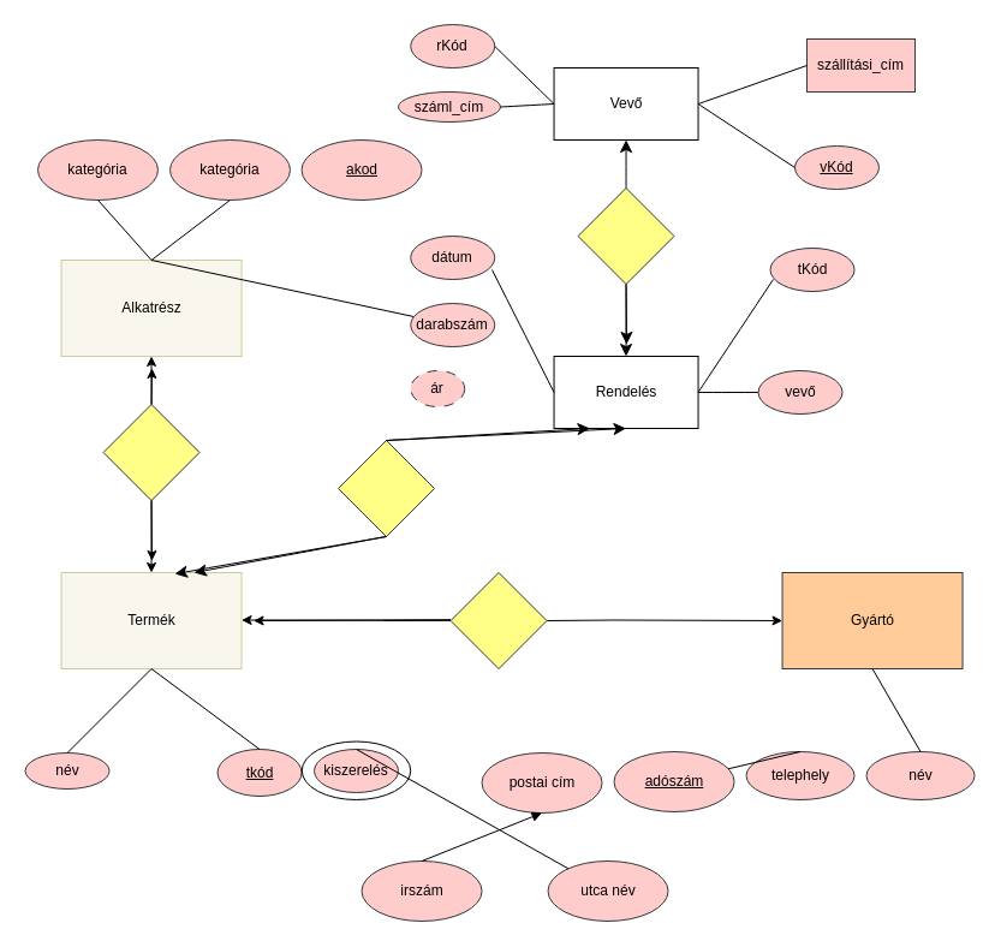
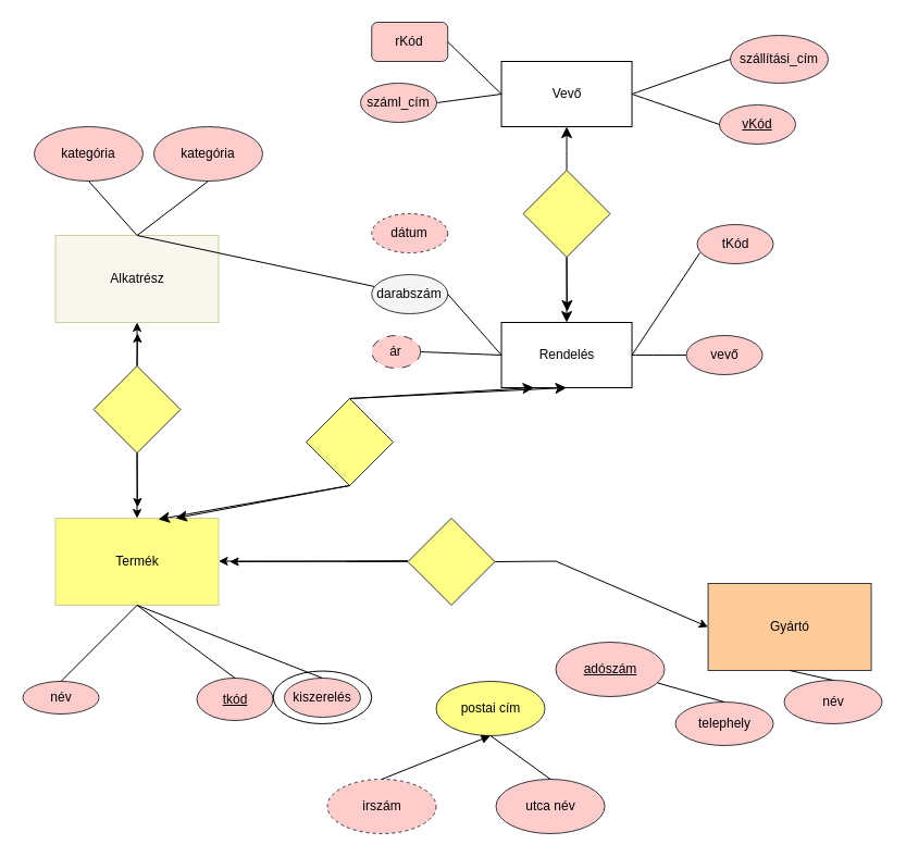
- <mxCell id="58" value="rKód" style="ellipse;whiteSpace=wrap;html=1;fillColor=#ffcccc;strokeColor=#36393d;" vertex="1" parent="1"><mxGeometry x="341.23" y="20" width="70" height="36" as="geometry" /></mxCell>
+ <mxCell id="58" value="rKód" style="whiteSpace=wrap;html=1;fillColor=#ffcccc;strokeColor=#36393d;rounded=1;" vertex="1" parent="1"><mxGeometry x="341.23" y="20" width="70" height="36" as="geometry" /></mxCell>
- <mxCell id="63" value="szállítási_cím" style="whiteSpace=wrap;html=1;fillColor=#ffcccc;strokeColor=#36393d;rounded=0;" vertex="1" parent="1"><mxGeometry x="671" y="32" width="90" height="44" as="geometry" /></mxCell>
+ <mxCell id="63" value="szállítási_cím" style="ellipse;whiteSpace=wrap;html=1;fillColor=#ffcccc;strokeColor=#36393d;" vertex="1" parent="1"><mxGeometry x="671" y="32" width="90" height="44" as="geometry" /></mxCell>
- <mxCell id="62" value="száml_cím" style="ellipse;whiteSpace=wrap;html=1;fillColor=#ffcccc;strokeColor=#36393d;" vertex="1" parent="1"><mxGeometry x="331" y="76" width="85" height="25" as="geometry" /></mxCell>
+ <mxCell id="62" value="száml_cím" style="ellipse;whiteSpace=wrap;html=1;fillColor=#ffcccc;strokeColor=#36393d;" vertex="1" parent="1"><mxGeometry x="331" y="76" width="70" height="36" as="geometry" /></mxCell>
- <mxCell id="59" value="&lt;u&gt;vKód&lt;/u&gt;" style="ellipse;whiteSpace=wrap;html=1;fillColor=#ffcccc;strokeColor=#36393d;" vertex="1" parent="1"><mxGeometry x="661" y="121" width="70" height="36" as="geometry" /></mxCell>
+ <mxCell id="59" value="&lt;u&gt;vKód&lt;/u&gt;" style="ellipse;whiteSpace=wrap;html=1;fillColor=#ffcccc;strokeColor=#36393d;" vertex="1" parent="1"><mxGeometry x="661" y="96" width="70" height="36" as="geometry" /></mxCell>
- <mxCell id="31" value="&lt;u&gt;akod&lt;/u&gt;" style="ellipse;whiteSpace=wrap;html=1;fillColor=#ffcccc;strokeColor=#36393d;" parent="1" vertex="1"><mxGeometry x="250.54" y="116" width="100" height="50" as="geometry" /></mxCell>
- <mxCell id="48" value="dátum" style="ellipse;whiteSpace=wrap;html=1;fillColor=#ffcccc;strokeColor=#36393d;" vertex="1" parent="1"><mxGeometry x="341.23" y="196" width="70" height="36" as="geometry" /></mxCell>
+ <mxCell id="48" value="dátum" style="ellipse;whiteSpace=wrap;html=1;fillColor=#ffcccc;strokeColor=#36393d;dashed=1;" vertex="1" parent="1"><mxGeometry x="341.23" y="196" width="70" height="36" as="geometry" /></mxCell>
- <mxCell id="49" value="darabszám" style="ellipse;whiteSpace=wrap;html=1;fillColor=#ffcccc;strokeColor=#36393d;" vertex="1" parent="1"><mxGeometry x="341.23" y="252" width="70" height="36" as="geometry" /></mxCell>
+ <mxCell id="49" value="darabszám" style="ellipse;whiteSpace=wrap;html=1;fillColor=#f5f5f5;strokeColor=#36393d;" vertex="1" parent="1"><mxGeometry x="341.23" y="252" width="70" height="36" as="geometry" /></mxCell>
- <mxCell id="53" value="" style="endArrow=none;html=1;rounded=0;fontSize=12;startSize=8;endSize=8;curved=1;entryX=0.968;entryY=0.778;entryDx=0;entryDy=0;entryPerimeter=0;exitX=0;exitY=0.5;exitDx=0;exitDy=0;" edge="1" parent="1" source="37" target="48"><mxGeometry width="50" height="50" relative="1" as="geometry"><mxPoint x="361" y="366" as="sourcePoint" /><mxPoint x="411" y="316" as="targetPoint" /></mxGeometry></mxCell>
+ <mxCell id="52" value="" style="endArrow=none;html=1;rounded=0;fontSize=12;startSize=8;endSize=8;curved=1;entryX=1;entryY=0.5;entryDx=0;entryDy=0;exitX=0;exitY=0.5;exitDx=0;exitDy=0;" edge="1" parent="1" source="37" target="49"><mxGeometry width="50" height="50" relative="1" as="geometry"><mxPoint x="361" y="366" as="sourcePoint" /><mxPoint x="411" y="316" as="targetPoint" /></mxGeometry></mxCell>
+ <mxCell id="51" value="" style="endArrow=none;html=1;rounded=0;fontSize=12;startSize=8;endSize=8;curved=1;entryX=0;entryY=0.5;entryDx=0;entryDy=0;exitX=1;exitY=0.5;exitDx=0;exitDy=0;" edge="1" parent="1" source="50" target="37"><mxGeometry width="50" height="50" relative="1" as="geometry"><mxPoint x="361" y="366" as="sourcePoint" /><mxPoint x="411" y="316" as="targetPoint" /></mxGeometry></mxCell>
- <mxCell id="2" value="Termék" style="rounded=0;whiteSpace=wrap;html=1;fillColor=#f9f7ed;strokeColor=#CBCF9C;" parent="1" vertex="1"><mxGeometry x="50.54" y="476" width="150" height="80" as="geometry" /></mxCell>
+ <mxCell id="2" value="Termék" style="rounded=0;whiteSpace=wrap;html=1;fillColor=#ffff88;strokeColor=#CBCF9C;" parent="1" vertex="1"><mxGeometry x="50.54" y="476" width="150" height="80" as="geometry" /></mxCell>
- <mxCell id="3" value="Gyártó" style="rounded=0;whiteSpace=wrap;html=1;fillColor=#ffcc99;strokeColor=#36393d;" parent="1" vertex="1"><mxGeometry x="650.54" y="476" width="150" height="80" as="geometry" /></mxCell>
+ <mxCell id="3" value="Gyártó" style="rounded=0;whiteSpace=wrap;html=1;fillColor=#ffcc99;strokeColor=#36393d;" parent="1" vertex="1"><mxGeometry x="650.54" y="536" width="150" height="80" as="geometry" /></mxCell>
- <mxCell id="9" value="telephely" style="ellipse;whiteSpace=wrap;html=1;fillColor=#ffcccc;strokeColor=#36393d;" parent="1" vertex="1"><mxGeometry x="620.54" y="625" width="90" height="40" as="geometry" /></mxCell>
+ <mxCell id="9" value="telephely" style="ellipse;whiteSpace=wrap;html=1;fillColor=#ffcccc;strokeColor=#36393d;" parent="1" vertex="1"><mxGeometry x="620.54" y="645" width="90" height="40" as="geometry" /></mxCell>
- <mxCell id="11" value="&lt;u&gt;adószám&lt;/u&gt;" style="ellipse;whiteSpace=wrap;html=1;fillColor=#ffcccc;strokeColor=#36393d;" parent="1" vertex="1"><mxGeometry x="510.54" y="625" width="100" height="50" as="geometry" /></mxCell>
+ <mxCell id="11" value="&lt;u&gt;adószám&lt;/u&gt;" style="ellipse;whiteSpace=wrap;html=1;fillColor=#ffcccc;strokeColor=#36393d;" parent="1" vertex="1"><mxGeometry x="510.54" y="590" width="100" height="50" as="geometry" /></mxCell>
- <mxCell id="17" value="postai cím" style="ellipse;whiteSpace=wrap;html=1;fillColor=#ffcccc;strokeColor=#36393d;" parent="1" vertex="1"><mxGeometry x="400.54" y="626" width="100" height="50" as="geometry" /></mxCell>
+ <mxCell id="17" value="postai cím" style="ellipse;whiteSpace=wrap;html=1;fillColor=#ffff88;strokeColor=#36393d;" parent="1" vertex="1"><mxGeometry x="400.54" y="626" width="100" height="50" as="geometry" /></mxCell>
- <mxCell id="23" value="" style="endArrow=none;html=1;rounded=0;exitX=0.5;exitY=0;exitDx=0;exitDy=0;" parent="1" source="22" target="18" edge="1"><mxGeometry width="50" height="50" relative="1" as="geometry"><mxPoint x="170.54" y="676" as="sourcePoint" /><mxPoint x="220.54" y="626" as="targetPoint" /></mxGeometry></mxCell>
+ <mxCell id="23" value="" style="endArrow=none;html=1;rounded=0;exitX=0.5;exitY=0;exitDx=0;exitDy=0;entryX=0.5;entryY=1;entryDx=0;entryDy=0;" parent="1" source="22" target="2" edge="1"><mxGeometry width="50" height="50" relative="1" as="geometry"><mxPoint x="170.54" y="676" as="sourcePoint" /><mxPoint x="220.54" y="626" as="targetPoint" /></mxGeometry></mxCell>
+ <mxCell id="21" value="" style="endArrow=none;html=1;rounded=0;entryX=0.5;entryY=1;entryDx=0;entryDy=0;exitX=0.5;exitY=0;exitDx=0;exitDy=0;" parent="1" source="18" target="17" edge="1"><mxGeometry width="50" height="50" relative="1" as="geometry"><mxPoint x="490.54" y="866" as="sourcePoint" /><mxPoint x="540.54" y="816" as="targetPoint" /></mxGeometry></mxCell>
- <mxCell id="19" value="irszám" style="ellipse;whiteSpace=wrap;html=1;fillColor=#ffcccc;strokeColor=#36393d;" parent="1" vertex="1"><mxGeometry x="300.54" y="716" width="100" height="50" as="geometry" /></mxCell>
+ <mxCell id="19" value="irszám" style="ellipse;whiteSpace=wrap;html=1;fillColor=#ffcccc;strokeColor=#36393d;dashed=1;" parent="1" vertex="1"><mxGeometry x="300.54" y="716" width="100" height="50" as="geometry" /></mxCell>
